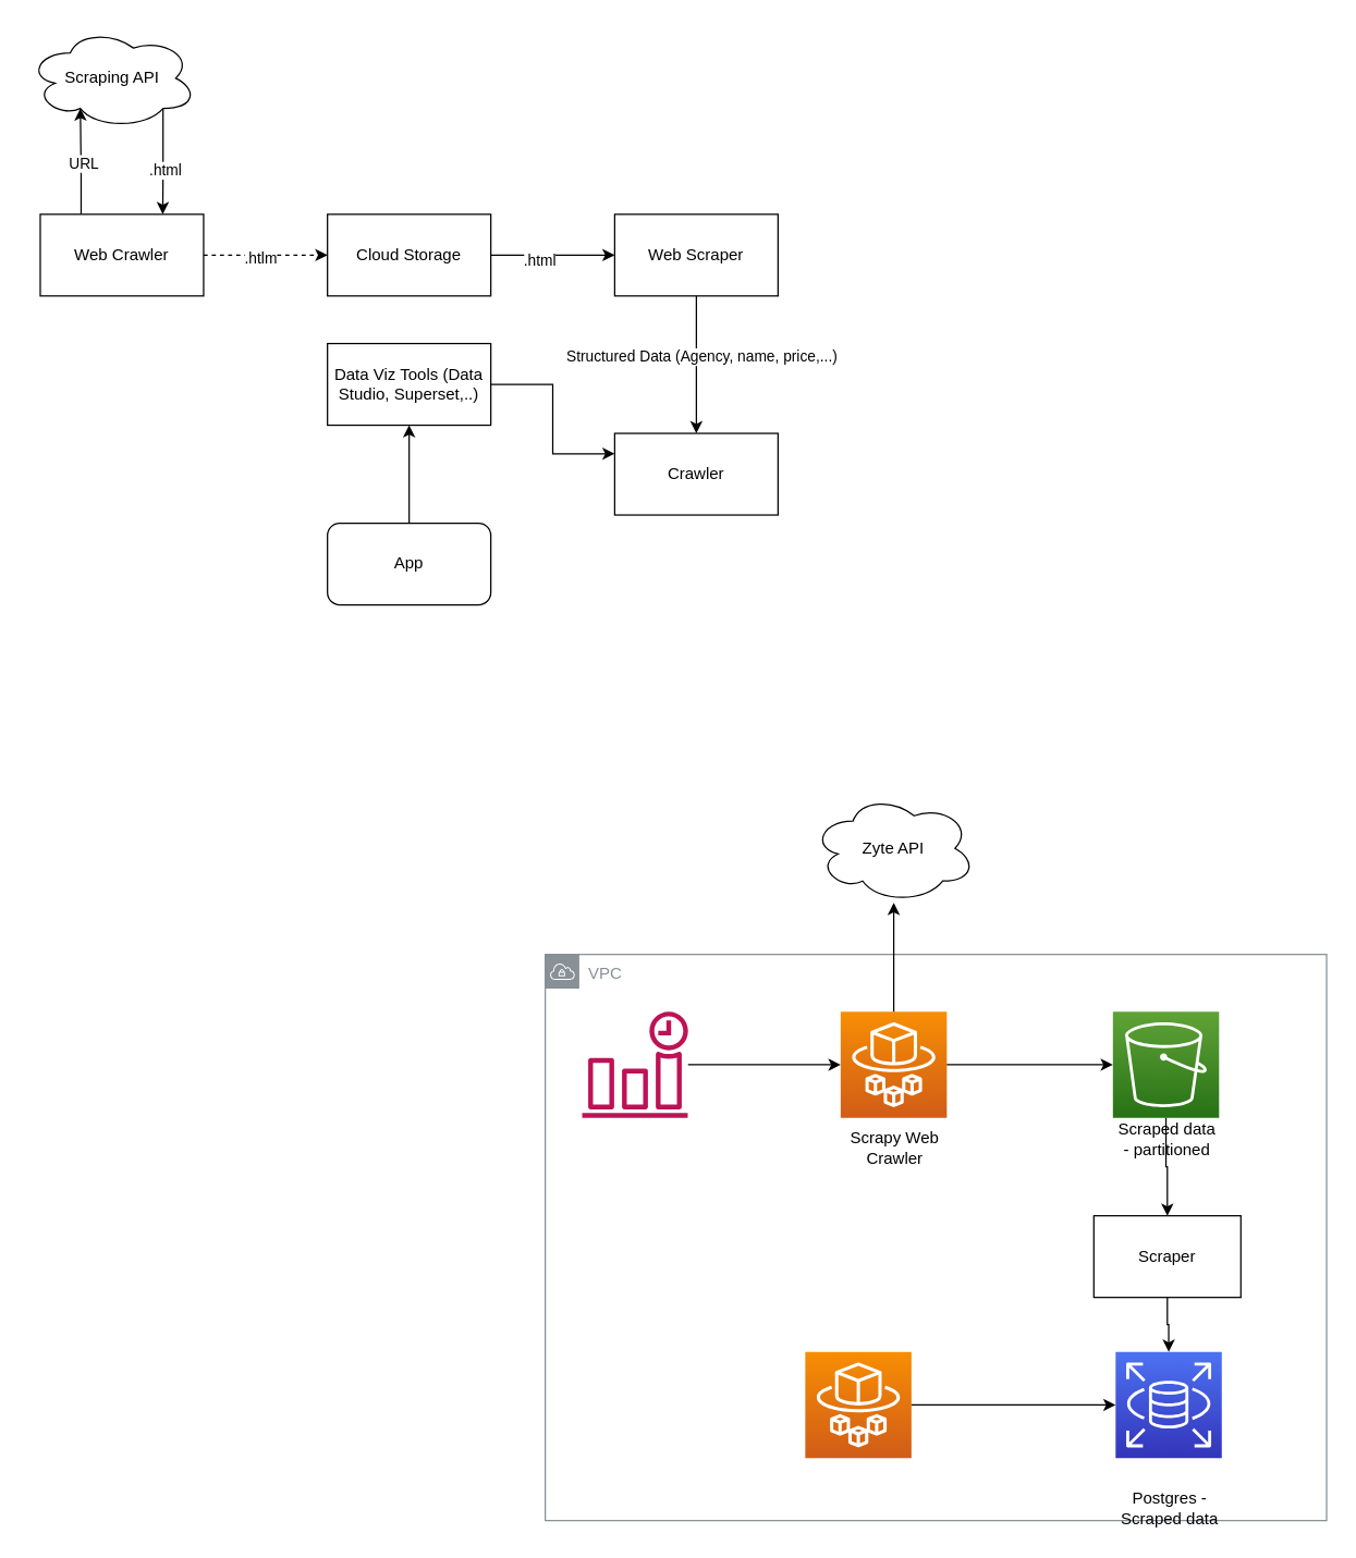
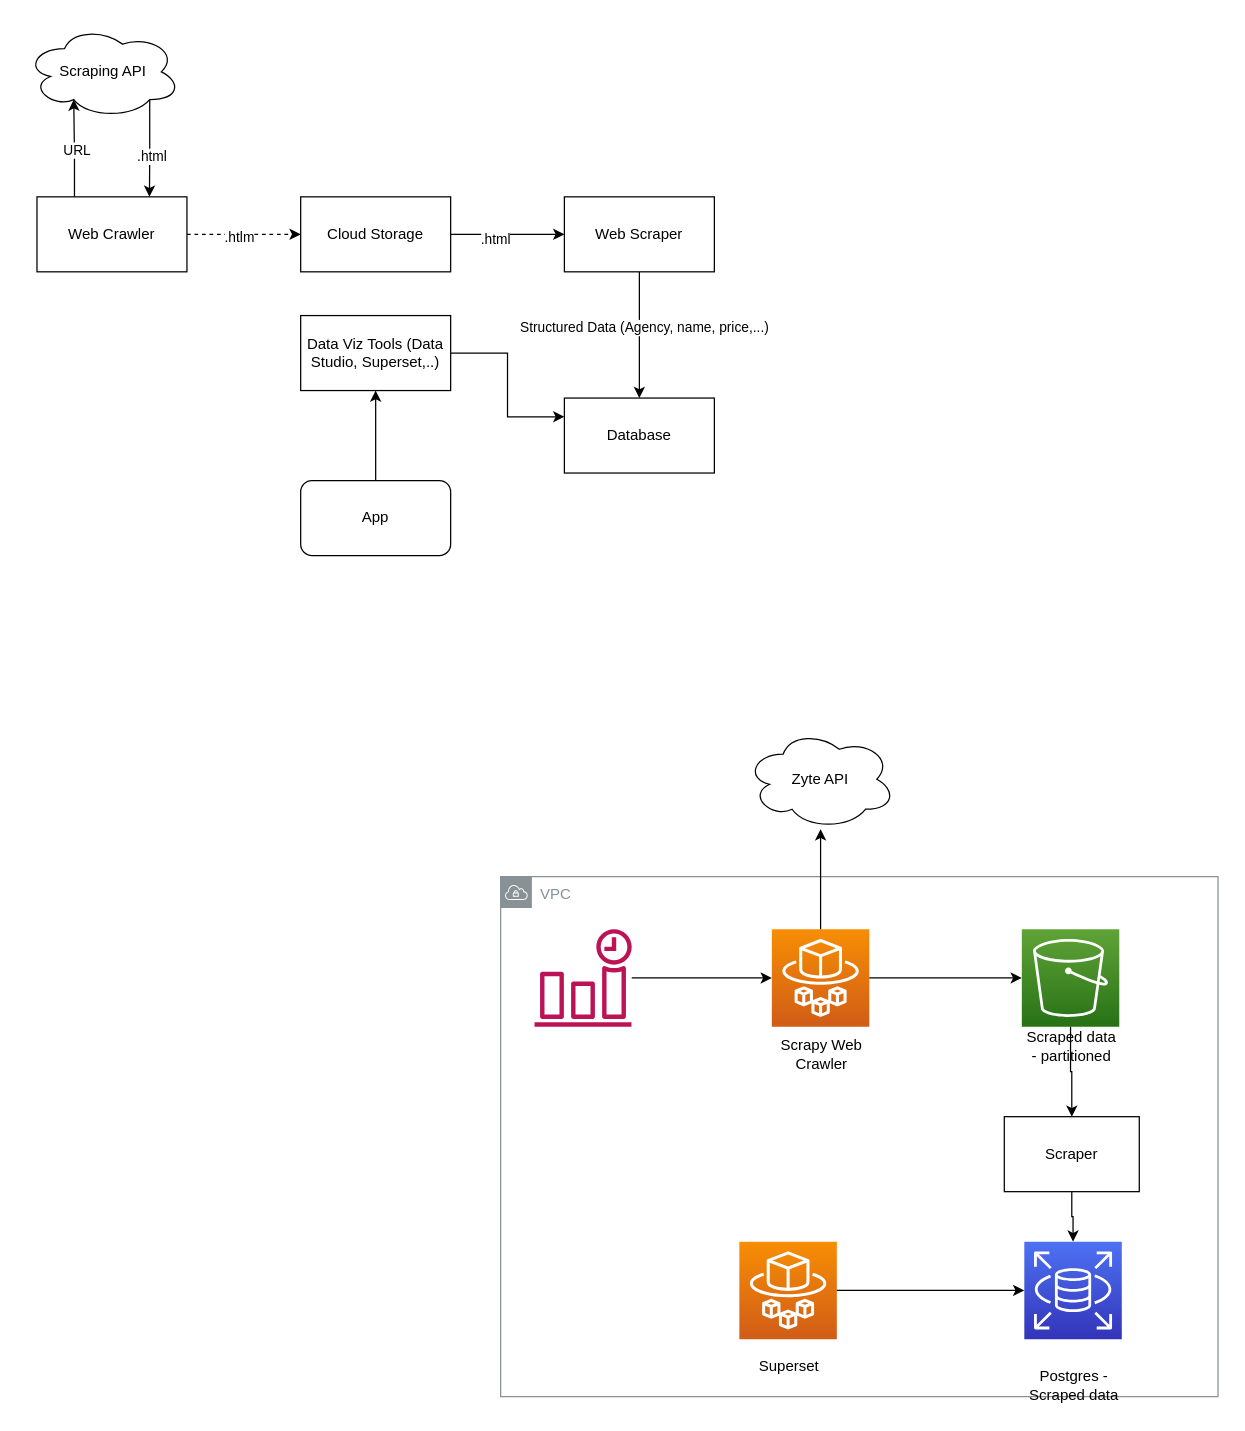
- <mxCell id="38" value="Crawler" style="rounded=0;whiteSpace=wrap;html=1;" vertex="1" parent="1"><mxGeometry x="451" y="318" width="120" height="60" as="geometry" /></mxCell>
+ <mxCell id="38" value="Database" style="rounded=0;whiteSpace=wrap;html=1;" vertex="1" parent="1"><mxGeometry x="451" y="318" width="120" height="60" as="geometry" /></mxCell>
+ <mxCell id="22" value="&lt;div&gt;Superset&lt;/div&gt;" style="text;html=1;strokeColor=none;fillColor=none;align=center;verticalAlign=middle;whiteSpace=wrap;rounded=0;" parent="20" vertex="1"><mxGeometry y="90" width="80" height="20" as="geometry" /></mxCell>
